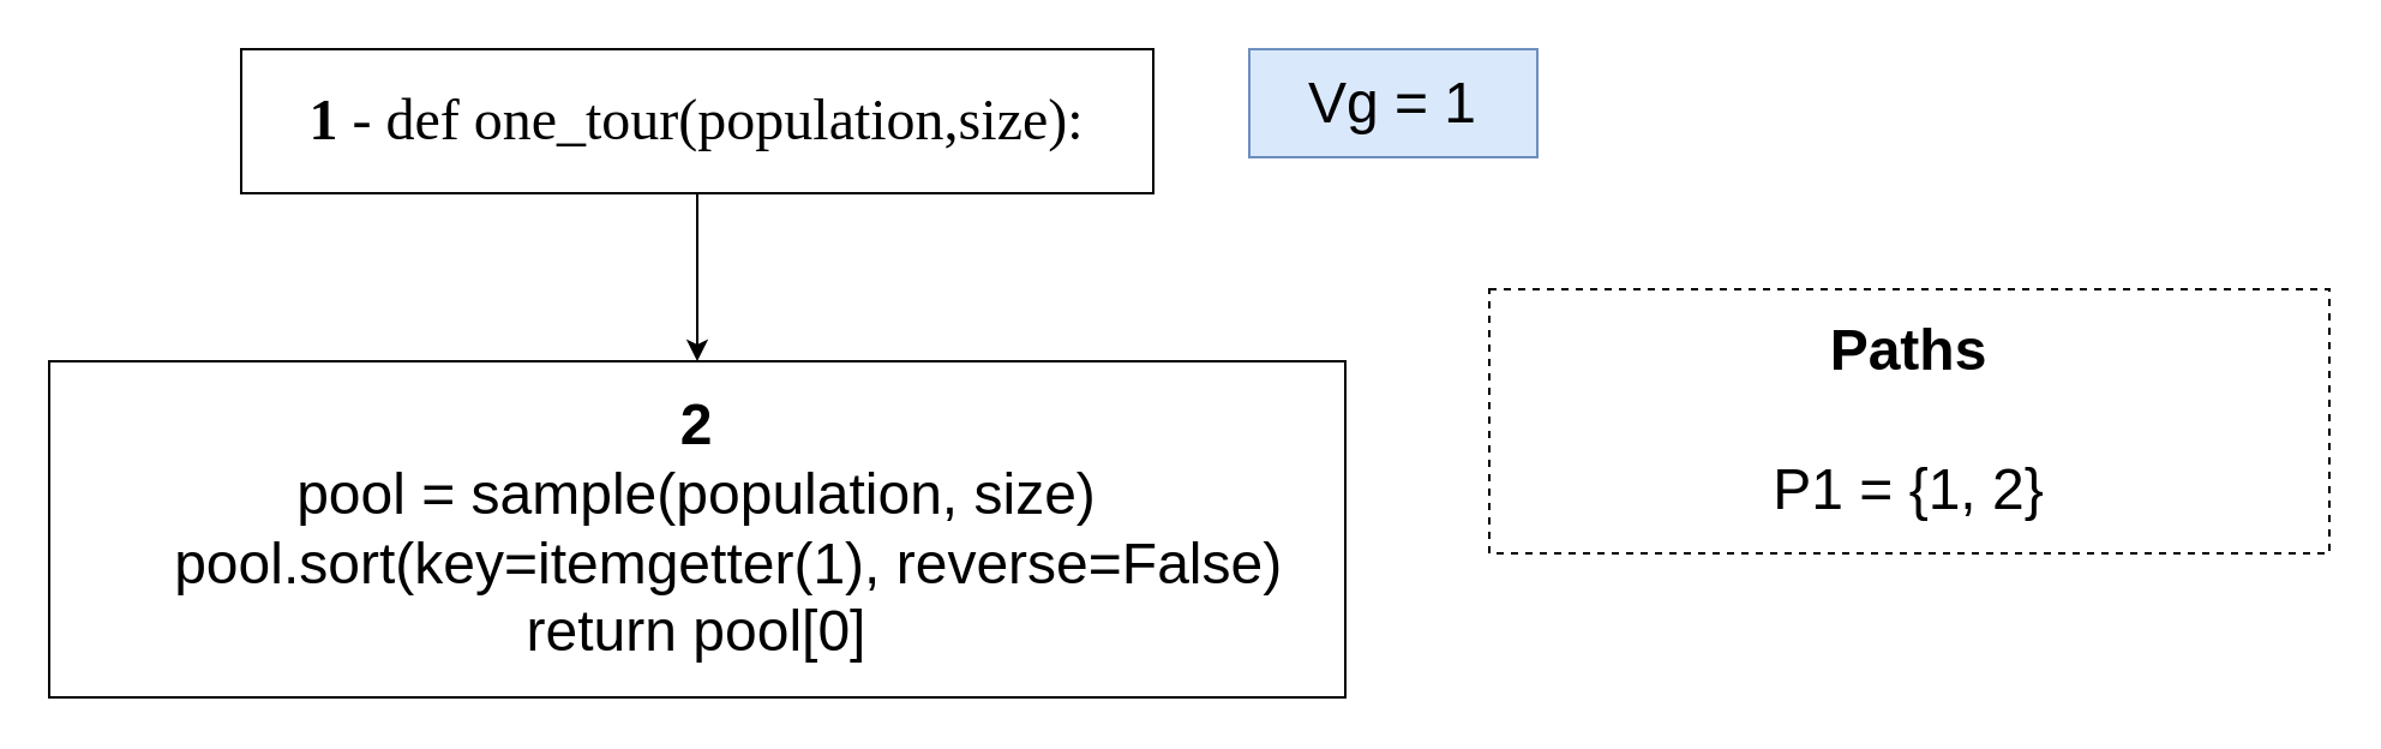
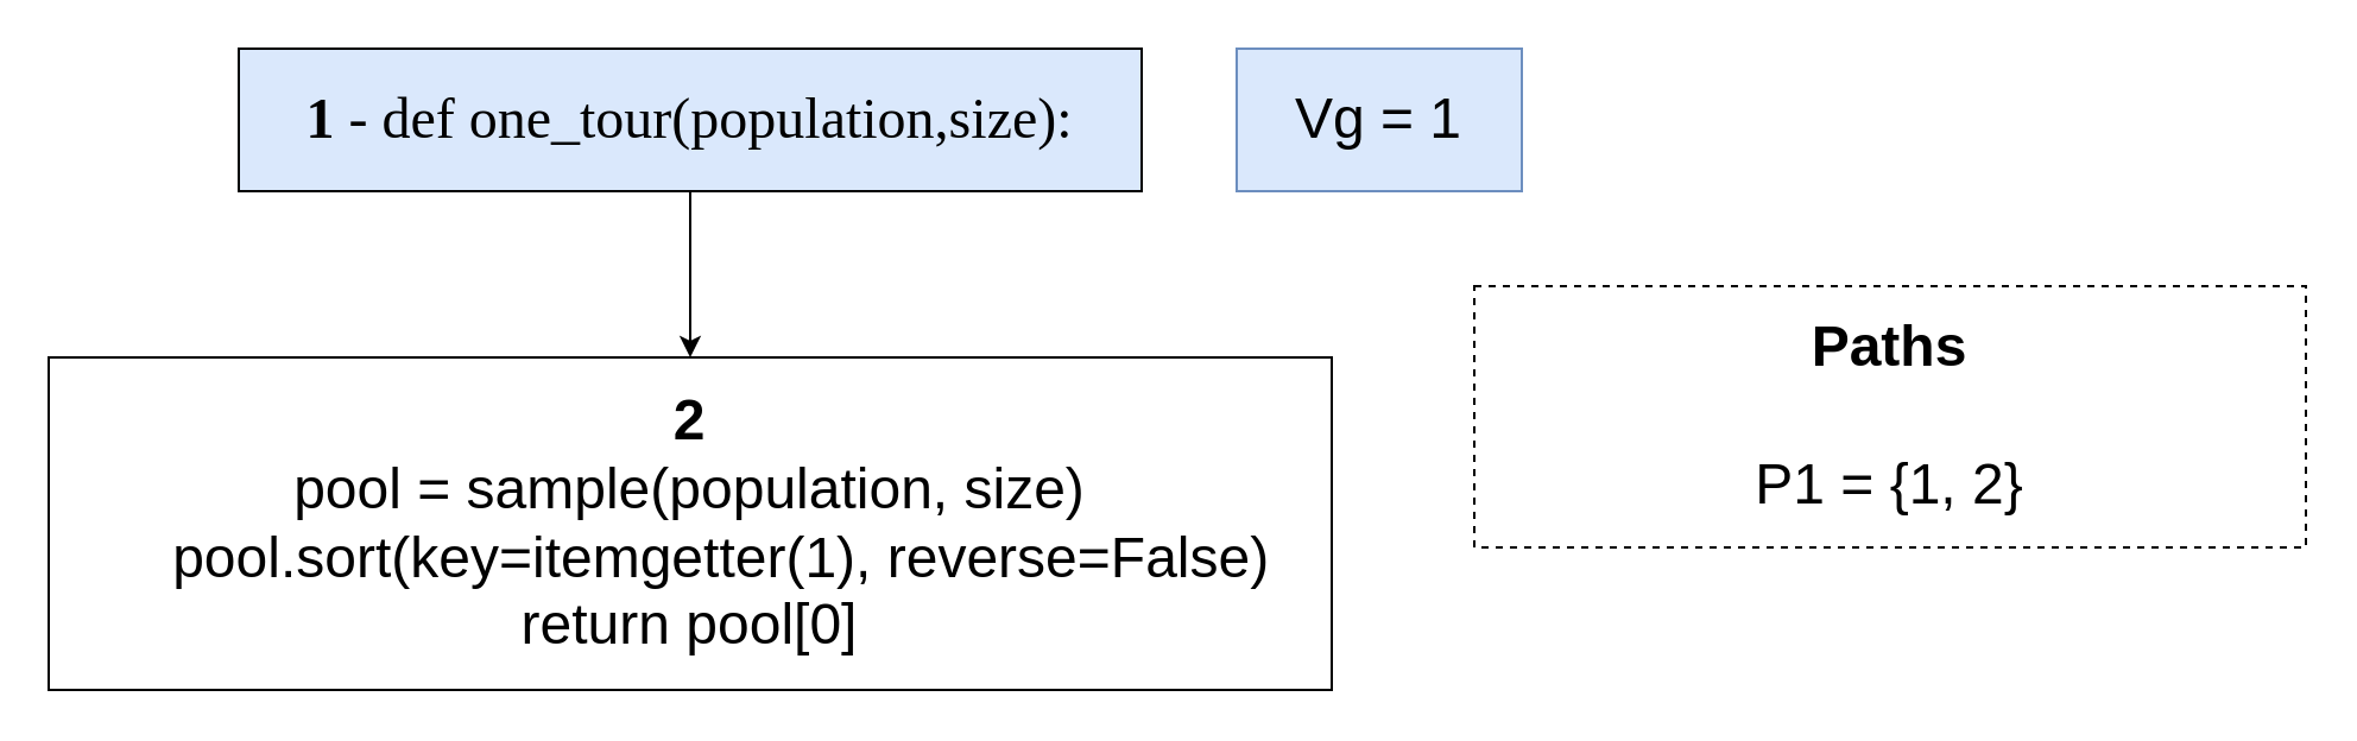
- <mxCell id="5" value="&lt;p style=&quot;margin-top: 0pt ; margin-bottom: 0pt ; margin-left: 0in ; text-align: left ; direction: ltr ; unicode-bidi: embed ; word-break: normal&quot;&gt;&lt;span style=&quot;font-size: 24px ; text-align: center&quot;&gt;Vg = 1&lt;/span&gt;&lt;br&gt;&lt;/p&gt;" style="rounded=0;whiteSpace=wrap;html=1;fillColor=#dae8fc;strokeColor=#6c8ebf;" vertex="1" parent="1"><mxGeometry x="520" y="20" width="120" height="45" as="geometry" /></mxCell>
+ <mxCell id="5" value="&lt;p style=&quot;margin-top: 0pt ; margin-bottom: 0pt ; margin-left: 0in ; text-align: left ; direction: ltr ; unicode-bidi: embed ; word-break: normal&quot;&gt;&lt;span style=&quot;font-size: 24px ; text-align: center&quot;&gt;Vg = 1&lt;/span&gt;&lt;br&gt;&lt;/p&gt;" style="rounded=0;whiteSpace=wrap;html=1;fillColor=#dae8fc;strokeColor=#6c8ebf;" vertex="1" parent="1"><mxGeometry x="520" y="20" width="120" height="60" as="geometry" /></mxCell>
- <mxCell id="3" value="&lt;p style=&quot;margin-top: 0pt ; margin-bottom: 0pt ; margin-left: 0in ; text-align: left ; direction: ltr ; unicode-bidi: embed ; word-break: normal&quot;&gt;&lt;span style=&quot;font-size: 18pt ; font-family: &amp;#34;calibri&amp;#34; ; font-weight: bold&quot;&gt;1&lt;/span&gt;&lt;span style=&quot;font-size: 18pt ; font-family: &amp;#34;calibri&amp;#34;&quot;&gt; -&amp;nbsp;&lt;/span&gt;&lt;span style=&quot;font-family: &amp;#34;calibri&amp;#34; ; font-size: 24px&quot;&gt;def one_tour(population,size):&lt;/span&gt;&lt;/p&gt;" style="rounded=0;whiteSpace=wrap;html=1;" parent="1" vertex="1"><mxGeometry x="100" y="20" width="380" height="60" as="geometry" /></mxCell>
+ <mxCell id="3" value="&lt;p style=&quot;margin-top: 0pt ; margin-bottom: 0pt ; margin-left: 0in ; text-align: left ; direction: ltr ; unicode-bidi: embed ; word-break: normal&quot;&gt;&lt;span style=&quot;font-size: 18pt ; font-family: &amp;#34;calibri&amp;#34; ; font-weight: bold&quot;&gt;1&lt;/span&gt;&lt;span style=&quot;font-size: 18pt ; font-family: &amp;#34;calibri&amp;#34;&quot;&gt; -&amp;nbsp;&lt;/span&gt;&lt;span style=&quot;font-family: &amp;#34;calibri&amp;#34; ; font-size: 24px&quot;&gt;def one_tour(population,size):&lt;/span&gt;&lt;/p&gt;" style="rounded=0;whiteSpace=wrap;html=1;fillColor=#dae8fc;" parent="1" vertex="1"><mxGeometry x="100" y="20" width="380" height="60" as="geometry" /></mxCell>
